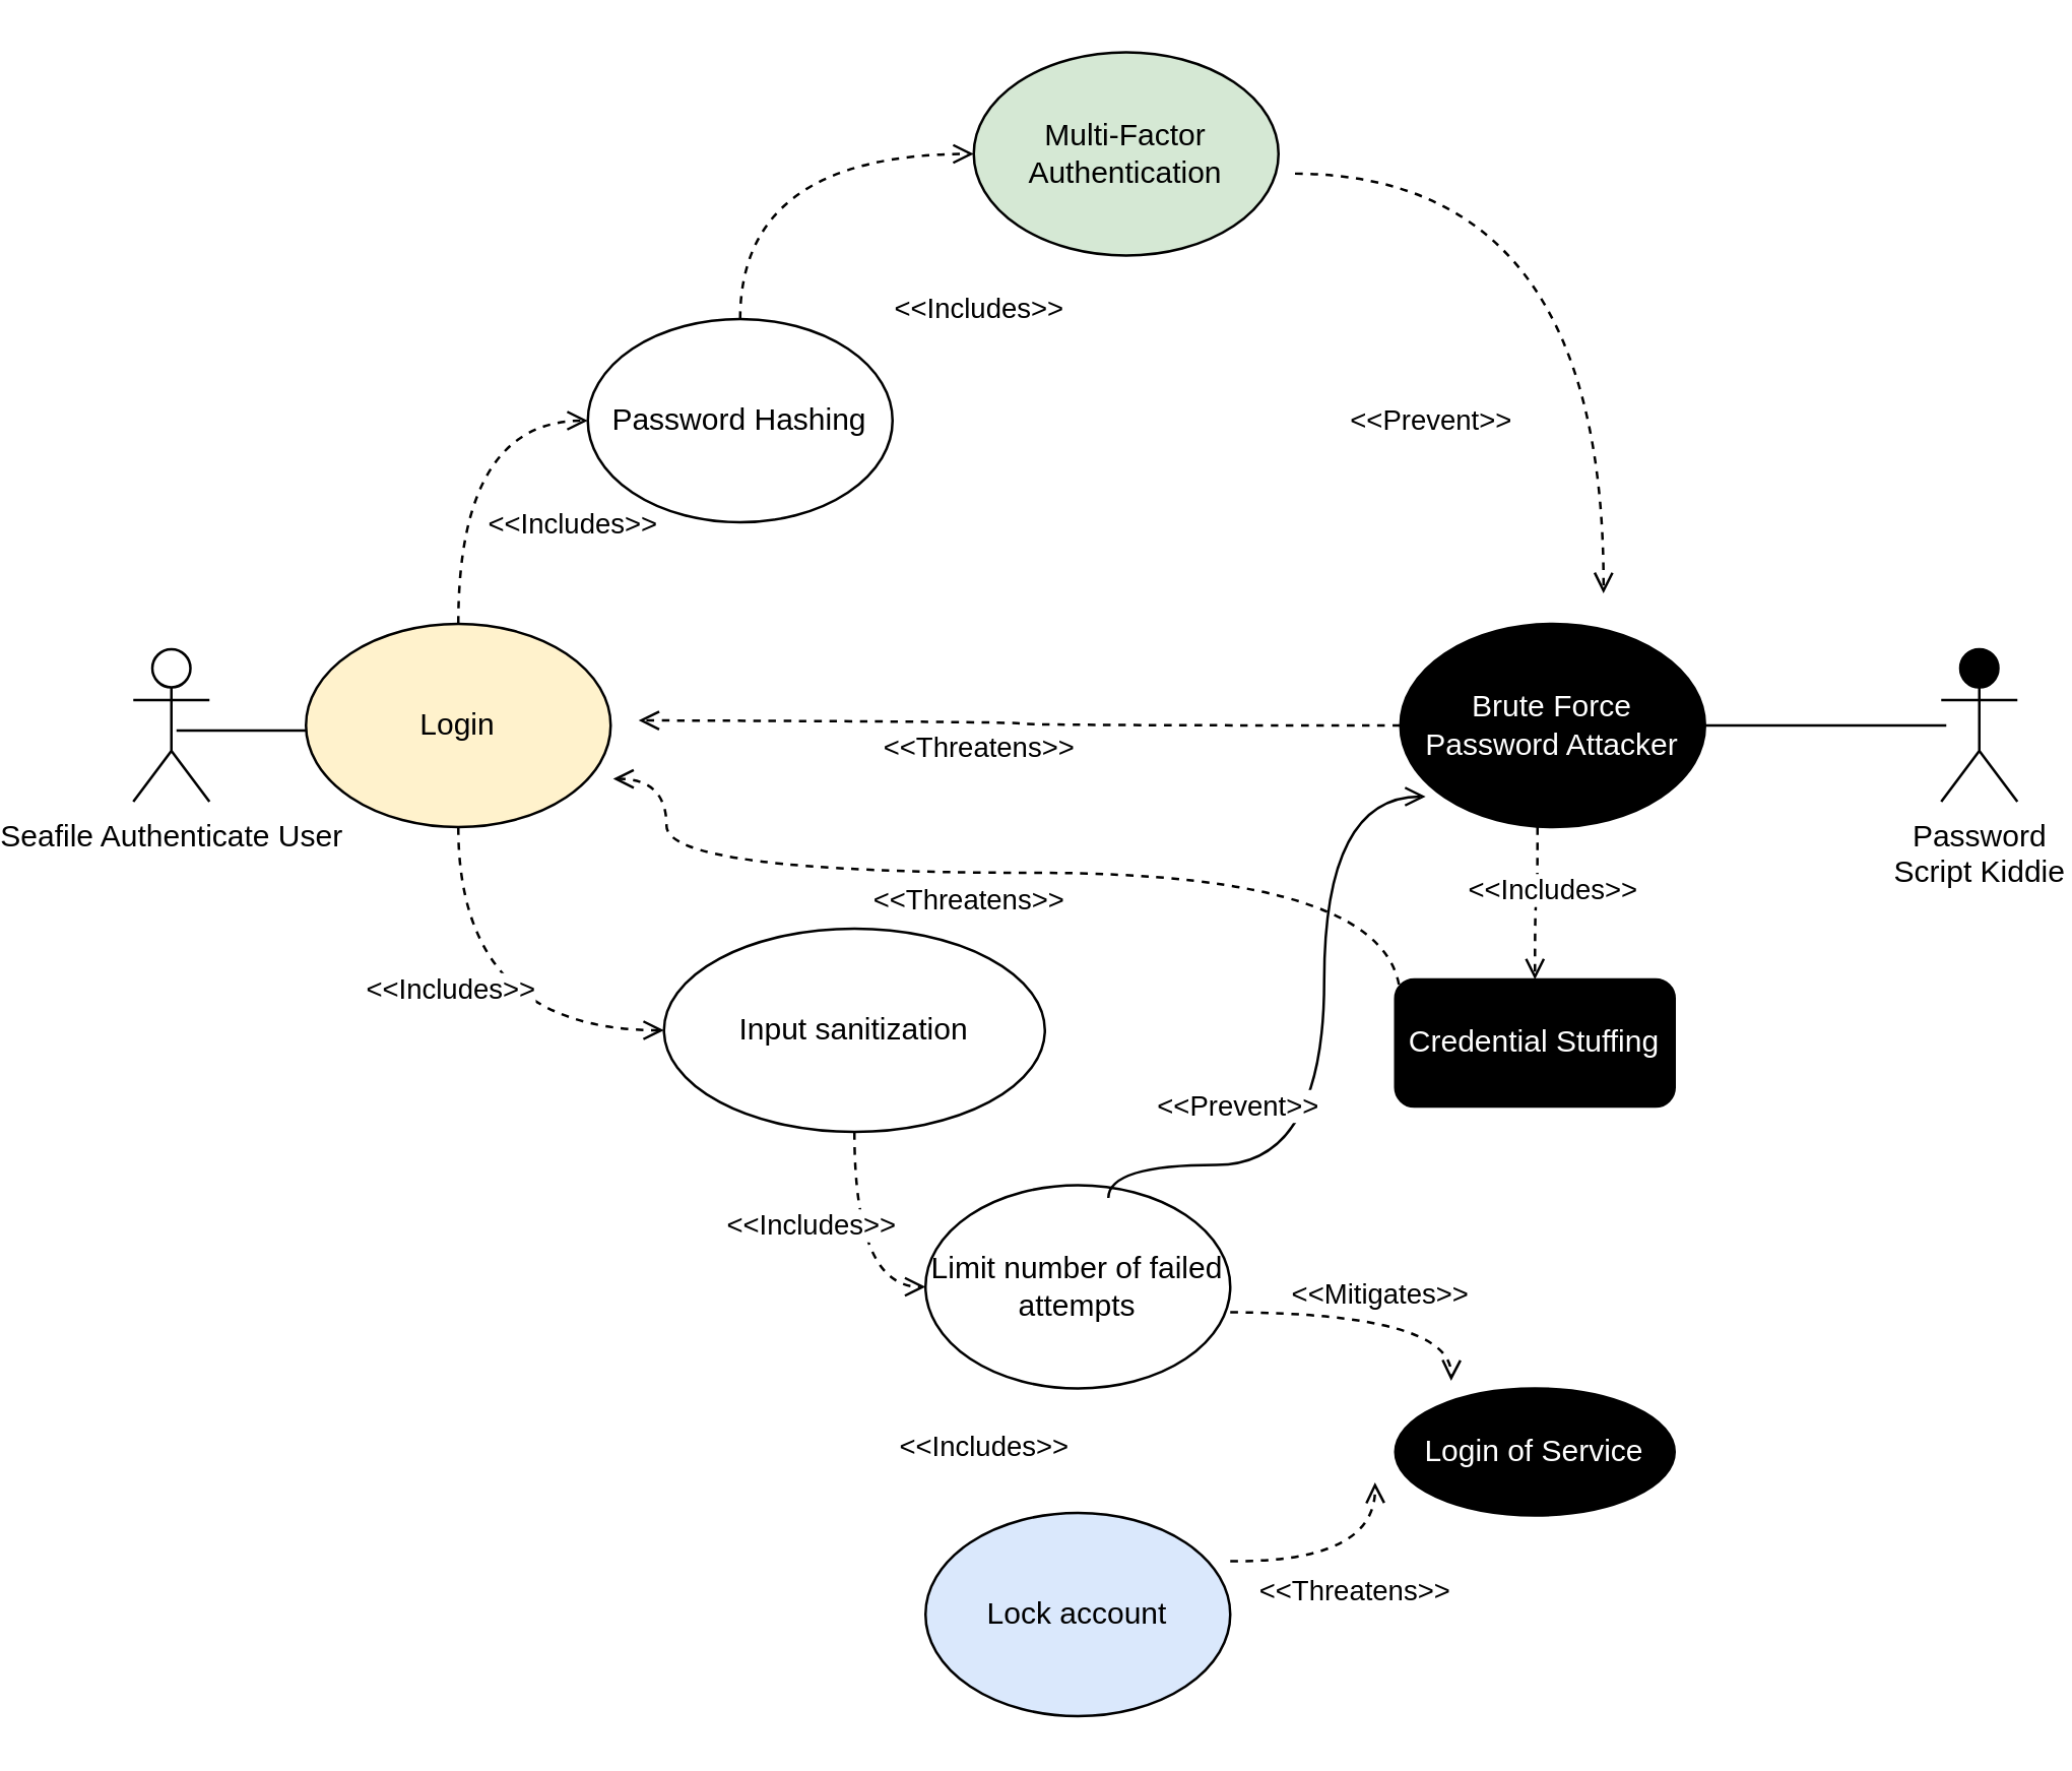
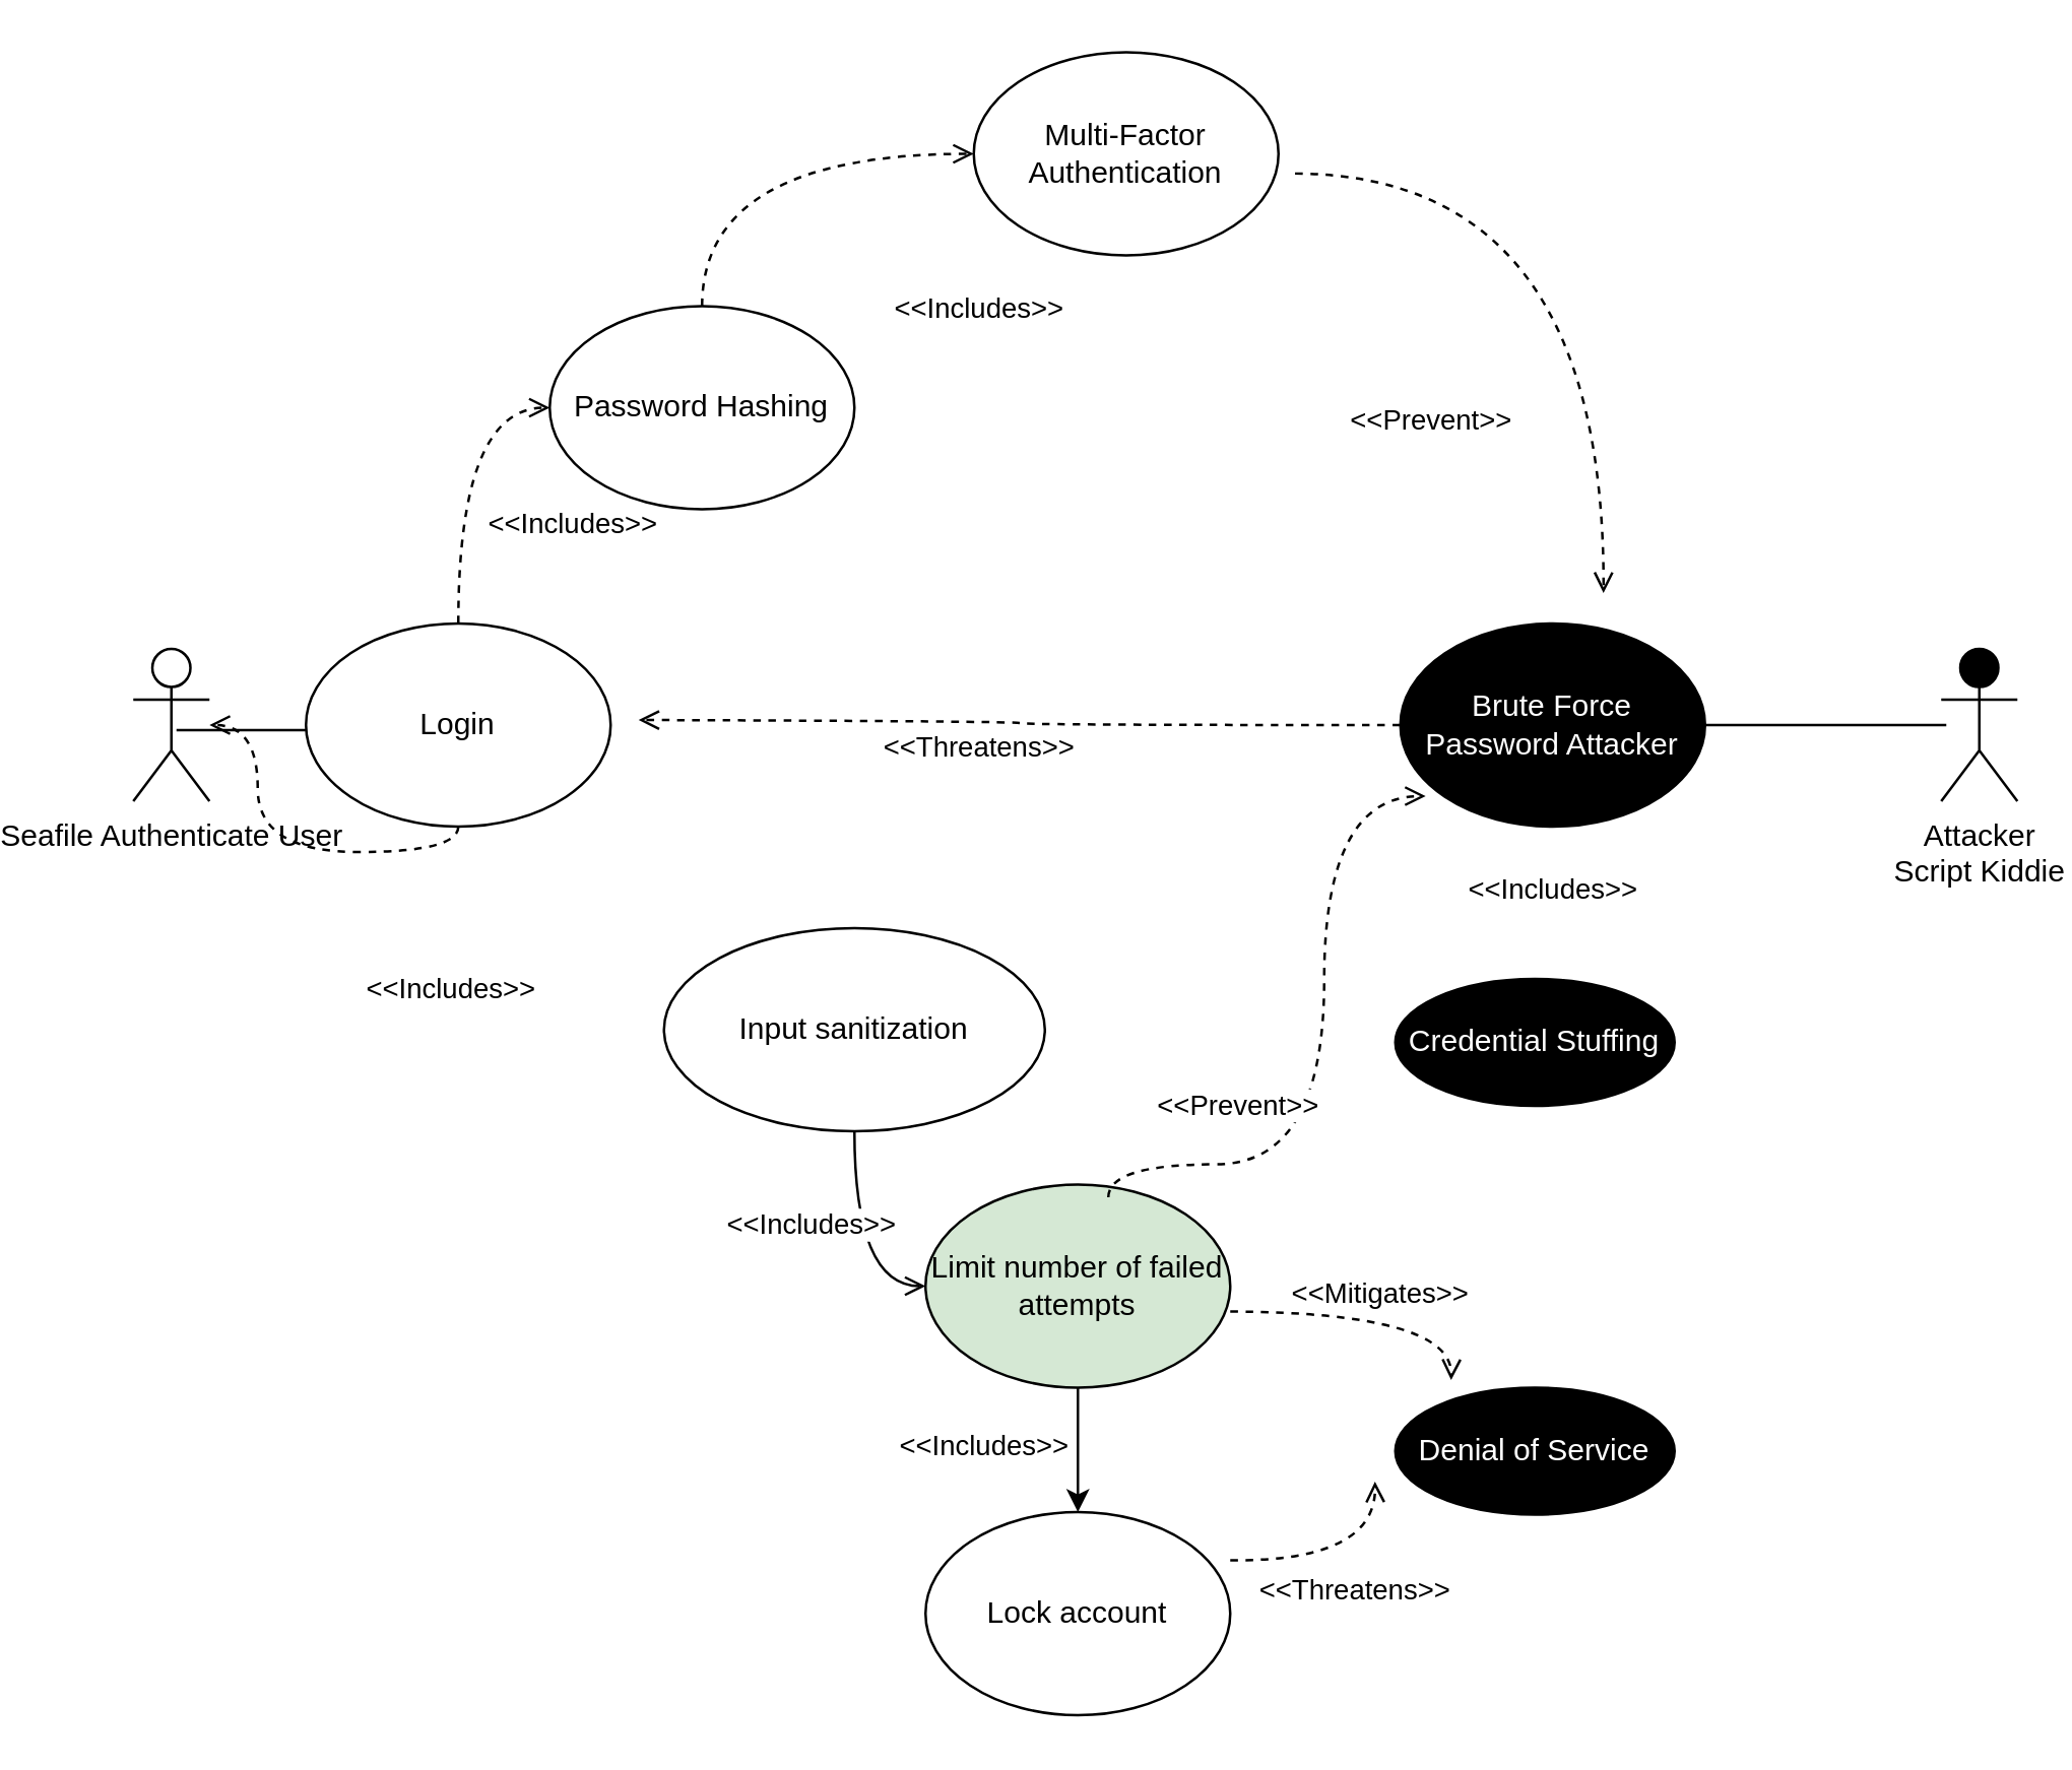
- <mxCell id="9" value="Multi-Factor Authentication" style="ellipse;whiteSpace=wrap;html=1;fillColor=#d5e8d4;" vertex="1" parent="1"><mxGeometry x="351" y="20" width="120" height="80" as="geometry" /></mxCell>
+ <mxCell id="9" value="Multi-Factor Authentication" style="ellipse;whiteSpace=wrap;html=1;" vertex="1" parent="1"><mxGeometry x="351" y="20" width="120" height="80" as="geometry" /></mxCell>
- <mxCell id="20" value="Password Hashing" style="ellipse;whiteSpace=wrap;html=1;" vertex="1" parent="1"><mxGeometry x="199" y="125" width="120" height="80" as="geometry" /></mxCell>
+ <mxCell id="20" value="Password Hashing" style="ellipse;whiteSpace=wrap;html=1;" vertex="1" parent="1"><mxGeometry x="184" y="120" width="120" height="80" as="geometry" /></mxCell>
- <mxCell id="5" value="Login" style="ellipse;whiteSpace=wrap;html=1;fillColor=#fff2cc;" vertex="1" parent="1"><mxGeometry x="88" y="245" width="120" height="80" as="geometry" /></mxCell>
+ <mxCell id="5" value="Login" style="ellipse;whiteSpace=wrap;html=1;fillColor=#FFFFFF;" vertex="1" parent="1"><mxGeometry x="88" y="245" width="120" height="80" as="geometry" /></mxCell>
- <mxCell id="11" value="Password&lt;div&gt;Script Kiddie&lt;/div&gt;" style="shape=umlActor;verticalLabelPosition=bottom;verticalAlign=top;html=1;outlineConnect=0;fillColor=#000000;" vertex="1" parent="1"><mxGeometry x="732" y="255" width="30" height="60" as="geometry" /></mxCell>
+ <mxCell id="11" value="Attacker&lt;div&gt;Script Kiddie&lt;/div&gt;" style="shape=umlActor;verticalLabelPosition=bottom;verticalAlign=top;html=1;outlineConnect=0;fillColor=#000000;" vertex="1" parent="1"><mxGeometry x="732" y="255" width="30" height="60" as="geometry" /></mxCell>
- <mxCell id="33" style="edgeStyle=orthogonalEdgeStyle;curved=1;rounded=0;orthogonalLoop=1;jettySize=auto;html=1;dashed=1;endArrow=open;endFill=0;strokeWidth=1;exitX=0.018;exitY=0.16;exitDx=0;exitDy=0;exitPerimeter=0;entryX=1.008;entryY=0.763;entryDx=0;entryDy=0;entryPerimeter=0;" edge="1" parent="1" source="18" target="5"><mxGeometry relative="1" as="geometry"><mxPoint x="229" y="293" as="targetPoint" /><mxPoint x="529" y="295" as="sourcePoint" /><Array as="points"><mxPoint x="519" y="343" /><mxPoint x="230" y="343" /><mxPoint x="230" y="306" /></Array></mxGeometry></mxCell>
- <mxCell id="34" value="&amp;lt;&amp;lt;Threatens&amp;gt;&amp;gt;" style="edgeLabel;html=1;align=center;verticalAlign=middle;resizable=0;points=[];" vertex="1" connectable="0" parent="33"><mxGeometry x="0.114" y="1" relative="1" as="geometry"><mxPoint y="9" as="offset" /></mxGeometry></mxCell>
- <mxCell id="21" value="" style="endArrow=open;dashed=1;html=1;entryX=0;entryY=0.5;entryDx=0;entryDy=0;edgeStyle=orthogonalEdgeStyle;curved=1;endFill=0;strokeWidth=1;exitX=0.5;exitY=1;exitDx=0;exitDy=0;" edge="1" parent="1" source="5" target="22"><mxGeometry width="50" height="50" relative="1" as="geometry"><mxPoint x="249" y="325" as="sourcePoint" /><mxPoint x="379" y="425" as="targetPoint" /></mxGeometry></mxCell>
+ <mxCell id="21" value="" style="endArrow=open;dashed=1;html=1;edgeStyle=orthogonalEdgeStyle;curved=1;endFill=0;strokeWidth=1;exitX=0.5;exitY=1;exitDx=0;exitDy=0;" edge="1" parent="1" source="5" target="2"><mxGeometry width="50" height="50" relative="1" as="geometry"><mxPoint x="249" y="325" as="sourcePoint" /><mxPoint x="379" y="425" as="targetPoint" /></mxGeometry></mxCell>
- <mxCell id="25" value="" style="endArrow=open;dashed=1;html=1;edgeStyle=orthogonalEdgeStyle;curved=1;endFill=0;strokeWidth=1;exitX=0.45;exitY=1;exitDx=0;exitDy=0;exitPerimeter=0;" edge="1" parent="1" source="14" target="18"><mxGeometry width="50" height="50" relative="1" as="geometry"><mxPoint x="602" y="354" as="sourcePoint" /><mxPoint x="569" y="433" as="targetPoint" /></mxGeometry></mxCell>
- <mxCell id="18" value="Credential Stuffing" style="whiteSpace=wrap;html=1;fillColor=#000000;fontColor=#FFFFFF;rounded=1;" vertex="1" parent="1"><mxGeometry x="517" y="385" width="110" height="50" as="geometry" /></mxCell>
+ <mxCell id="18" value="Credential Stuffing" style="ellipse;whiteSpace=wrap;html=1;fillColor=#000000;fontColor=#FFFFFF;" vertex="1" parent="1"><mxGeometry x="517" y="385" width="110" height="50" as="geometry" /></mxCell>
- <mxCell id="35" style="edgeStyle=orthogonalEdgeStyle;rounded=1;orthogonalLoop=1;jettySize=auto;html=1;dashed=0;strokeWidth=1;endFill=0;endArrow=open;curved=1;exitX=0.6;exitY=0.063;exitDx=0;exitDy=0;entryX=0.083;entryY=0.85;entryDx=0;entryDy=0;entryPerimeter=0;exitPerimeter=0;" edge="1" parent="1" source="7" target="14"><mxGeometry relative="1" as="geometry"><mxPoint x="395" y="457.75" as="sourcePoint" /><mxPoint x="509" y="313" as="targetPoint" /><Array as="points"><mxPoint x="404" y="458" /><mxPoint x="489" y="458" /><mxPoint x="489" y="313" /></Array></mxGeometry></mxCell>
+ <mxCell id="35" style="edgeStyle=orthogonalEdgeStyle;rounded=1;orthogonalLoop=1;jettySize=auto;html=1;dashed=1;strokeWidth=1;endFill=0;endArrow=open;curved=1;exitX=0.6;exitY=0.063;exitDx=0;exitDy=0;entryX=0.083;entryY=0.85;entryDx=0;entryDy=0;entryPerimeter=0;exitPerimeter=0;" edge="1" parent="1" source="7" target="14"><mxGeometry relative="1" as="geometry"><mxPoint x="395" y="457.75" as="sourcePoint" /><mxPoint x="509" y="313" as="targetPoint" /><Array as="points"><mxPoint x="404" y="458" /><mxPoint x="489" y="458" /><mxPoint x="489" y="313" /></Array></mxGeometry></mxCell>
- <mxCell id="8" value="" style="endArrow=open;dashed=1;html=1;entryX=0;entryY=0.5;entryDx=0;entryDy=0;edgeStyle=orthogonalEdgeStyle;curved=1;endFill=0;strokeWidth=1;exitX=0.5;exitY=1;exitDx=0;exitDy=0;" edge="1" parent="1" source="22" target="7"><mxGeometry width="50" height="50" relative="1" as="geometry"><mxPoint x="169" y="415" as="sourcePoint" /><mxPoint x="159" y="395" as="targetPoint" /></mxGeometry></mxCell>
+ <mxCell id="8" value="" style="endArrow=open;dashed=0;html=1;entryX=0;entryY=0.5;entryDx=0;entryDy=0;edgeStyle=orthogonalEdgeStyle;curved=1;endFill=0;strokeWidth=1;exitX=0.5;exitY=1;exitDx=0;exitDy=0;" edge="1" parent="1" source="22" target="7"><mxGeometry width="50" height="50" relative="1" as="geometry"><mxPoint x="169" y="415" as="sourcePoint" /><mxPoint x="159" y="395" as="targetPoint" /></mxGeometry></mxCell>
- <mxCell id="7" value="Limit number of failed attempts" style="ellipse;whiteSpace=wrap;html=1;fillColor=#FFFFFF;" vertex="1" parent="1"><mxGeometry x="332" y="466" width="120" height="80" as="geometry" /></mxCell>
+ <mxCell id="7" value="Limit number of failed attempts" style="ellipse;whiteSpace=wrap;html=1;fillColor=#d5e8d4;" vertex="1" parent="1"><mxGeometry x="332" y="466" width="120" height="80" as="geometry" /></mxCell>
+ <mxCell id="6" value="" style="edgeStyle=orthogonalEdgeStyle;rounded=0;orthogonalLoop=1;jettySize=auto;html=1;" edge="1" parent="1" source="7" target="15"><mxGeometry relative="1" as="geometry" /></mxCell>
- <mxCell id="28" value="Login of Service" style="ellipse;whiteSpace=wrap;html=1;fillColor=#000000;fontColor=#FFFFFF;" vertex="1" parent="1"><mxGeometry x="517" y="546" width="110" height="50" as="geometry" /></mxCell>
+ <mxCell id="28" value="Denial of Service" style="ellipse;whiteSpace=wrap;html=1;fillColor=#000000;fontColor=#FFFFFF;" vertex="1" parent="1"><mxGeometry x="517" y="546" width="110" height="50" as="geometry" /></mxCell>
- <mxCell id="15" value="Lock account" style="ellipse;whiteSpace=wrap;html=1;fillColor=#dae8fc;" vertex="1" parent="1"><mxGeometry x="332" y="595" width="120" height="80" as="geometry" /></mxCell>
+ <mxCell id="15" value="Lock account" style="ellipse;whiteSpace=wrap;html=1;fillColor=#FFFFFF;" vertex="1" parent="1"><mxGeometry x="332" y="595" width="120" height="80" as="geometry" /></mxCell>
